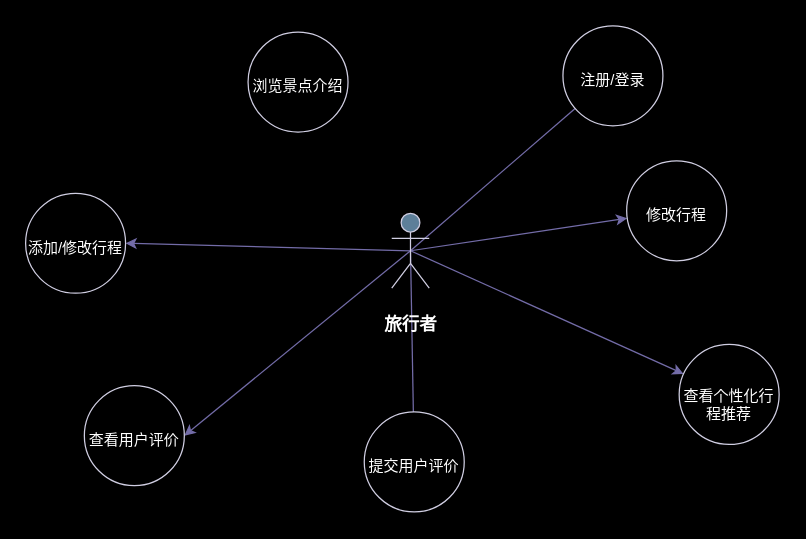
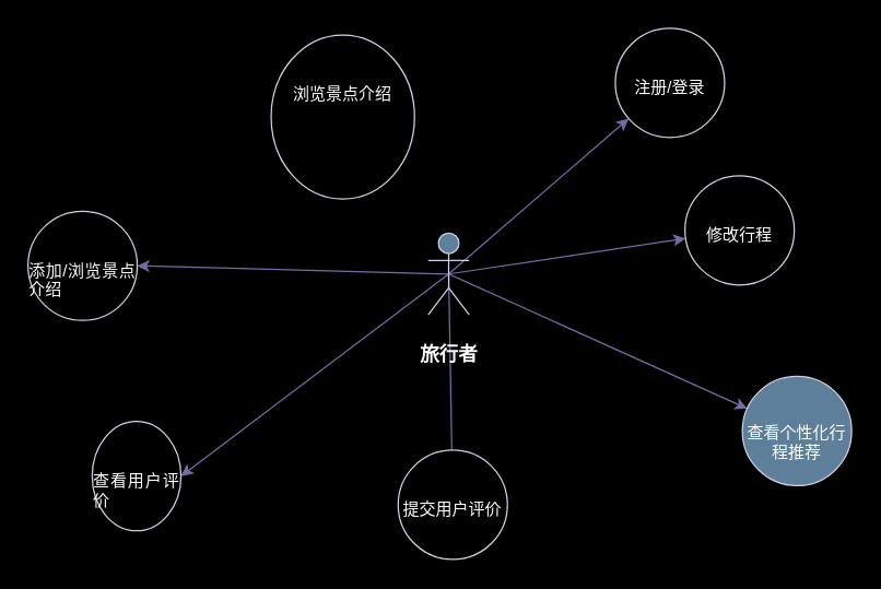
- <mxCell id="12" value="&lt;div style=&quot;text-align: justify; padding-top: 30px;&quot;&gt;&lt;font color=&quot;#ffffff&quot;&gt;浏览景点介绍&lt;/font&gt;&lt;/div&gt;" style="ellipse;whiteSpace=wrap;html=1;verticalAlign=top;fillColor=#000000;strokeColor=#D0CEE2;fontColor=#1A1A1A;" vertex="1" parent="1"><mxGeometry x="198" y="25" width="80" height="80" as="geometry" /></mxCell>
+ <mxCell id="12" value="&lt;div style=&quot;text-align: justify; padding-top: 30px;&quot;&gt;&lt;font color=&quot;#ffffff&quot;&gt;浏览景点介绍&lt;/font&gt;&lt;/div&gt;" style="ellipse;whiteSpace=wrap;html=1;verticalAlign=top;fillColor=#000000;strokeColor=#D0CEE2;fontColor=#1A1A1A;" vertex="1" parent="1"><mxGeometry x="198" y="25" width="105" height="120" as="geometry" /></mxCell>
- <mxCell id="2" style="rounded=0;orthogonalLoop=1;jettySize=auto;html=1;exitX=0.5;exitY=0.5;exitDx=0;exitDy=0;exitPerimeter=0;strokeColor=#736CA8;fontColor=#1A1A1A;endArrow=none;" edge="1" parent="1" source="8" target="9"><mxGeometry relative="1" as="geometry" /></mxCell>
+ <mxCell id="2" style="rounded=0;orthogonalLoop=1;jettySize=auto;html=1;exitX=0.5;exitY=0.5;exitDx=0;exitDy=0;exitPerimeter=0;strokeColor=#736CA8;fontColor=#1A1A1A;" edge="1" parent="1" source="8" target="9"><mxGeometry relative="1" as="geometry" /></mxCell>
- <mxCell id="13" value="&lt;div style=&quot;text-align: justify; padding-top: 30px;&quot;&gt;&lt;font color=&quot;#ffffff&quot;&gt;添加/修改行程&lt;/font&gt;&lt;/div&gt;" style="ellipse;whiteSpace=wrap;html=1;verticalAlign=top;fillColor=#000000;strokeColor=#D0CEE2;fontColor=#1A1A1A;" vertex="1" parent="1"><mxGeometry x="20" y="154" width="80" height="80" as="geometry" /></mxCell>
+ <mxCell id="13" value="&lt;div style=&quot;text-align: justify; padding-top: 30px;&quot;&gt;&lt;font color=&quot;#ffffff&quot;&gt;添加/浏览景点介绍&lt;/font&gt;&lt;/div&gt;" style="ellipse;whiteSpace=wrap;html=1;verticalAlign=top;fillColor=#000000;strokeColor=#D0CEE2;fontColor=#1A1A1A;" vertex="1" parent="1"><mxGeometry x="20" y="154" width="80" height="80" as="geometry" /></mxCell>
- <mxCell id="10" value="&lt;div style=&quot;padding-top: 28px;&quot;&gt;&lt;span style=&quot;background-color: initial;&quot;&gt;&lt;font color=&quot;#ffffff&quot;&gt;查看个性化行程推荐&lt;/font&gt;&lt;/span&gt;&lt;/div&gt;" style="ellipse;whiteSpace=wrap;html=1;verticalAlign=top;fillColor=#000000;strokeColor=#D0CEE2;fontColor=#1A1A1A;align=center;" vertex="1" parent="1"><mxGeometry x="543" y="275" width="80" height="80" as="geometry" /></mxCell>
+ <mxCell id="10" value="&lt;div style=&quot;padding-top: 28px;&quot;&gt;&lt;span style=&quot;background-color: initial;&quot;&gt;&lt;font color=&quot;#ffffff&quot;&gt;查看个性化行程推荐&lt;/font&gt;&lt;/span&gt;&lt;/div&gt;" style="ellipse;whiteSpace=wrap;html=1;verticalAlign=top;fillColor=#5d7f99;strokeColor=#D0CEE2;fontColor=#1A1A1A;align=center;" vertex="1" parent="1"><mxGeometry x="543" y="275" width="80" height="80" as="geometry" /></mxCell>
- <mxCell id="14" value="&lt;div style=&quot;text-align: justify; padding-top: 30px;&quot;&gt;&lt;font color=&quot;#ffffff&quot;&gt;查看用户评价&lt;/font&gt;&lt;/div&gt;" style="ellipse;whiteSpace=wrap;html=1;verticalAlign=top;fillColor=#000000;strokeColor=#D0CEE2;fontColor=#1A1A1A;" vertex="1" parent="1"><mxGeometry x="67" y="308" width="80" height="80" as="geometry" /></mxCell>
+ <mxCell id="14" value="&lt;div style=&quot;text-align: justify; padding-top: 30px;&quot;&gt;&lt;font color=&quot;#ffffff&quot;&gt;查看用户评价&lt;/font&gt;&lt;/div&gt;" style="ellipse;whiteSpace=wrap;html=1;verticalAlign=top;fillColor=#000000;strokeColor=#D0CEE2;fontColor=#1A1A1A;" vertex="1" parent="1"><mxGeometry x="67" y="308" width="65" height="80" as="geometry" /></mxCell>
